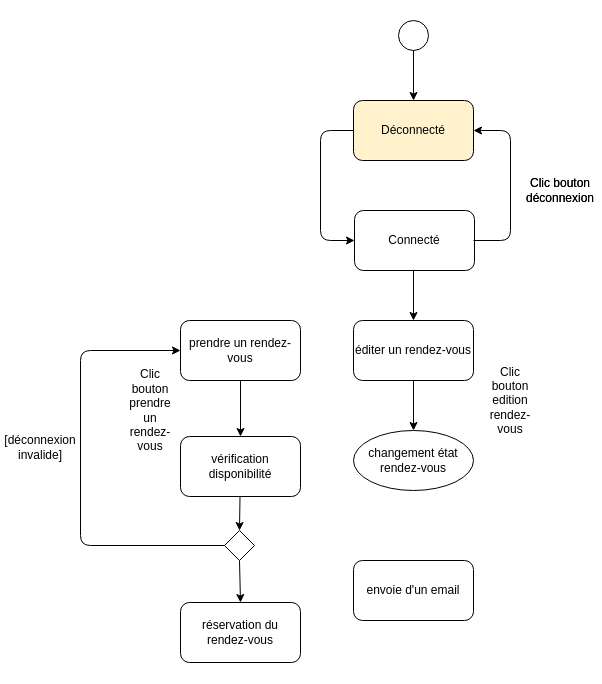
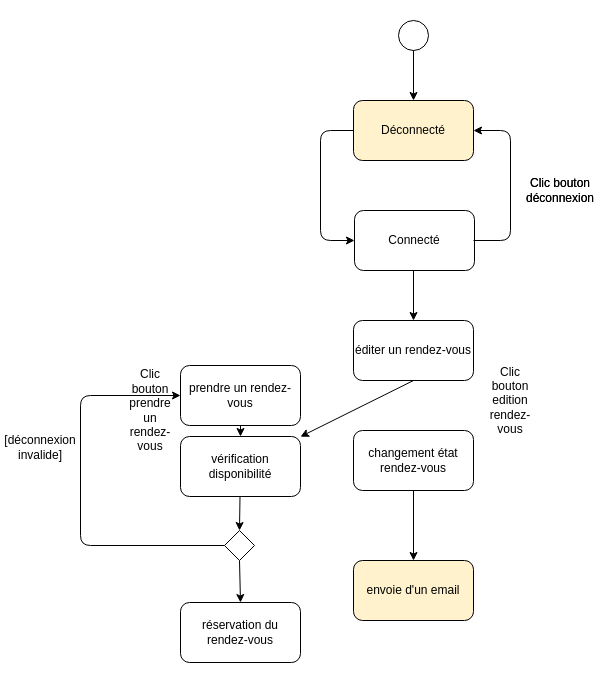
- <mxCell id="5" value="prendre un rendez-vous" style="rounded=1;whiteSpace=wrap;html=1;labelBackgroundColor=none;strokeWidth=1;" vertex="1" parent="1"><mxGeometry x="180" y="320" width="120" height="60" as="geometry" /></mxCell>
+ <mxCell id="5" value="prendre un rendez-vous" style="rounded=1;whiteSpace=wrap;html=1;labelBackgroundColor=none;strokeWidth=1;" vertex="1" parent="1"><mxGeometry x="180" y="365" width="120" height="60" as="geometry" /></mxCell>
- <mxCell id="20" value="" style="endArrow=classic;html=1;entryX=0.5;entryY=0;entryDx=0;entryDy=0;exitX=0.5;exitY=1;exitDx=0;exitDy=0;" edge="1" parent="1" source="16" target="18"><mxGeometry width="50" height="50" relative="1" as="geometry"><mxPoint x="260" y="350" as="sourcePoint" /><mxPoint x="310" y="300" as="targetPoint" /></mxGeometry></mxCell>
+ <mxCell id="20" value="" style="endArrow=classic;html=1;exitX=0.5;exitY=1;exitDx=0;exitDy=0;" edge="1" parent="1" source="16" target="9"><mxGeometry width="50" height="50" relative="1" as="geometry"><mxPoint x="260" y="350" as="sourcePoint" /><mxPoint x="310" y="300" as="targetPoint" /></mxGeometry></mxCell>
- <mxCell id="18" value="changement état rendez-vous" style="ellipse;whiteSpace=wrap;html=1;labelBackgroundColor=none;strokeWidth=1;" vertex="1" parent="1"><mxGeometry x="353" y="430" width="120" height="60" as="geometry" /></mxCell>
+ <mxCell id="18" value="changement état rendez-vous" style="rounded=1;whiteSpace=wrap;html=1;labelBackgroundColor=none;strokeWidth=1;" vertex="1" parent="1"><mxGeometry x="353" y="430" width="120" height="60" as="geometry" /></mxCell>
+ <mxCell id="21" value="" style="endArrow=classic;html=1;entryX=0.5;entryY=0;entryDx=0;entryDy=0;exitX=0.5;exitY=1;exitDx=0;exitDy=0;" edge="1" parent="1" source="18" target="19"><mxGeometry width="50" height="50" relative="1" as="geometry"><mxPoint x="260" y="350" as="sourcePoint" /><mxPoint x="310" y="300" as="targetPoint" /></mxGeometry></mxCell>
- <mxCell id="19" value="envoie d'un email" style="rounded=1;whiteSpace=wrap;html=1;labelBackgroundColor=none;strokeWidth=1;" vertex="1" parent="1"><mxGeometry x="353" y="560" width="120" height="60" as="geometry" /></mxCell>
+ <mxCell id="19" value="envoie d'un email" style="rounded=1;whiteSpace=wrap;html=1;labelBackgroundColor=none;strokeWidth=1;fillColor=#fff2cc;" vertex="1" parent="1"><mxGeometry x="353" y="560" width="120" height="60" as="geometry" /></mxCell>
